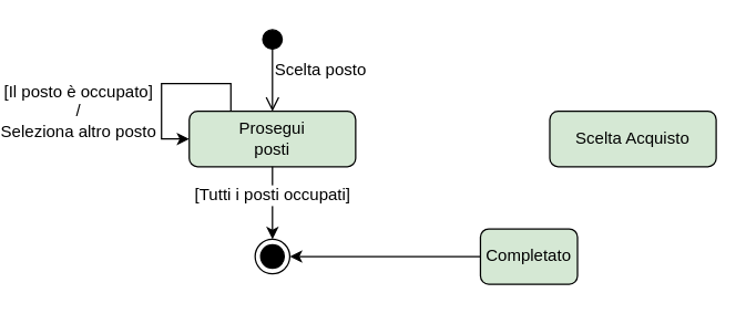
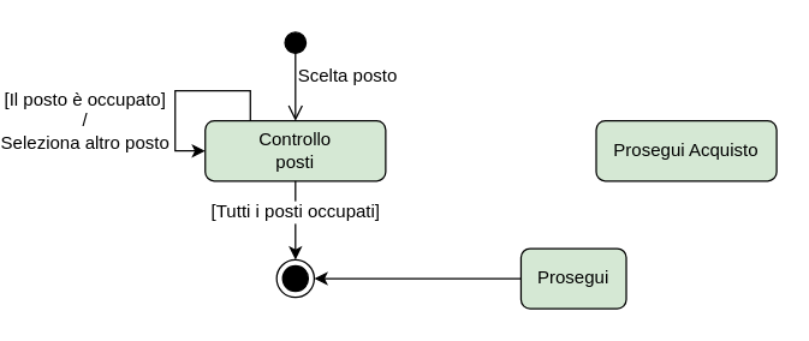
- <mxCell id="3" value="Prosegui&lt;br style=&quot;font-size: 12px;&quot;&gt;posti" style="rounded=1;whiteSpace=wrap;html=1;fontSize=12;fillColor=#d5e8d4;strokeColor=#000000;" vertex="1" parent="1"><mxGeometry x="40" y="80" width="120" height="40" as="geometry" /></mxCell>
+ <mxCell id="3" value="Controllo&lt;br style=&quot;font-size: 12px;&quot;&gt;posti" style="rounded=1;whiteSpace=wrap;html=1;fontSize=12;fillColor=#d5e8d4;strokeColor=#000000;" vertex="1" parent="1"><mxGeometry x="40" y="80" width="120" height="40" as="geometry" /></mxCell>
- <mxCell id="5" value="Scelta Acquisto" style="rounded=1;whiteSpace=wrap;html=1;fontSize=12;fillColor=#d5e8d4;strokeColor=#000000;" vertex="1" parent="1"><mxGeometry x="300" y="80" width="120" height="40" as="geometry" /></mxCell>
+ <mxCell id="5" value="Prosegui Acquisto" style="rounded=1;whiteSpace=wrap;html=1;fontSize=12;fillColor=#d5e8d4;strokeColor=#000000;" vertex="1" parent="1"><mxGeometry x="300" y="80" width="120" height="40" as="geometry" /></mxCell>
- <mxCell id="8" value="Completato" style="rounded=1;whiteSpace=wrap;html=1;fontSize=12;fillColor=#d5e8d4;strokeColor=#000000;" vertex="1" parent="1"><mxGeometry x="250" y="165" width="70" height="40" as="geometry" /></mxCell>
+ <mxCell id="8" value="Prosegui" style="rounded=1;whiteSpace=wrap;html=1;fontSize=12;fillColor=#d5e8d4;strokeColor=#000000;" vertex="1" parent="1"><mxGeometry x="250" y="165" width="70" height="40" as="geometry" /></mxCell>
